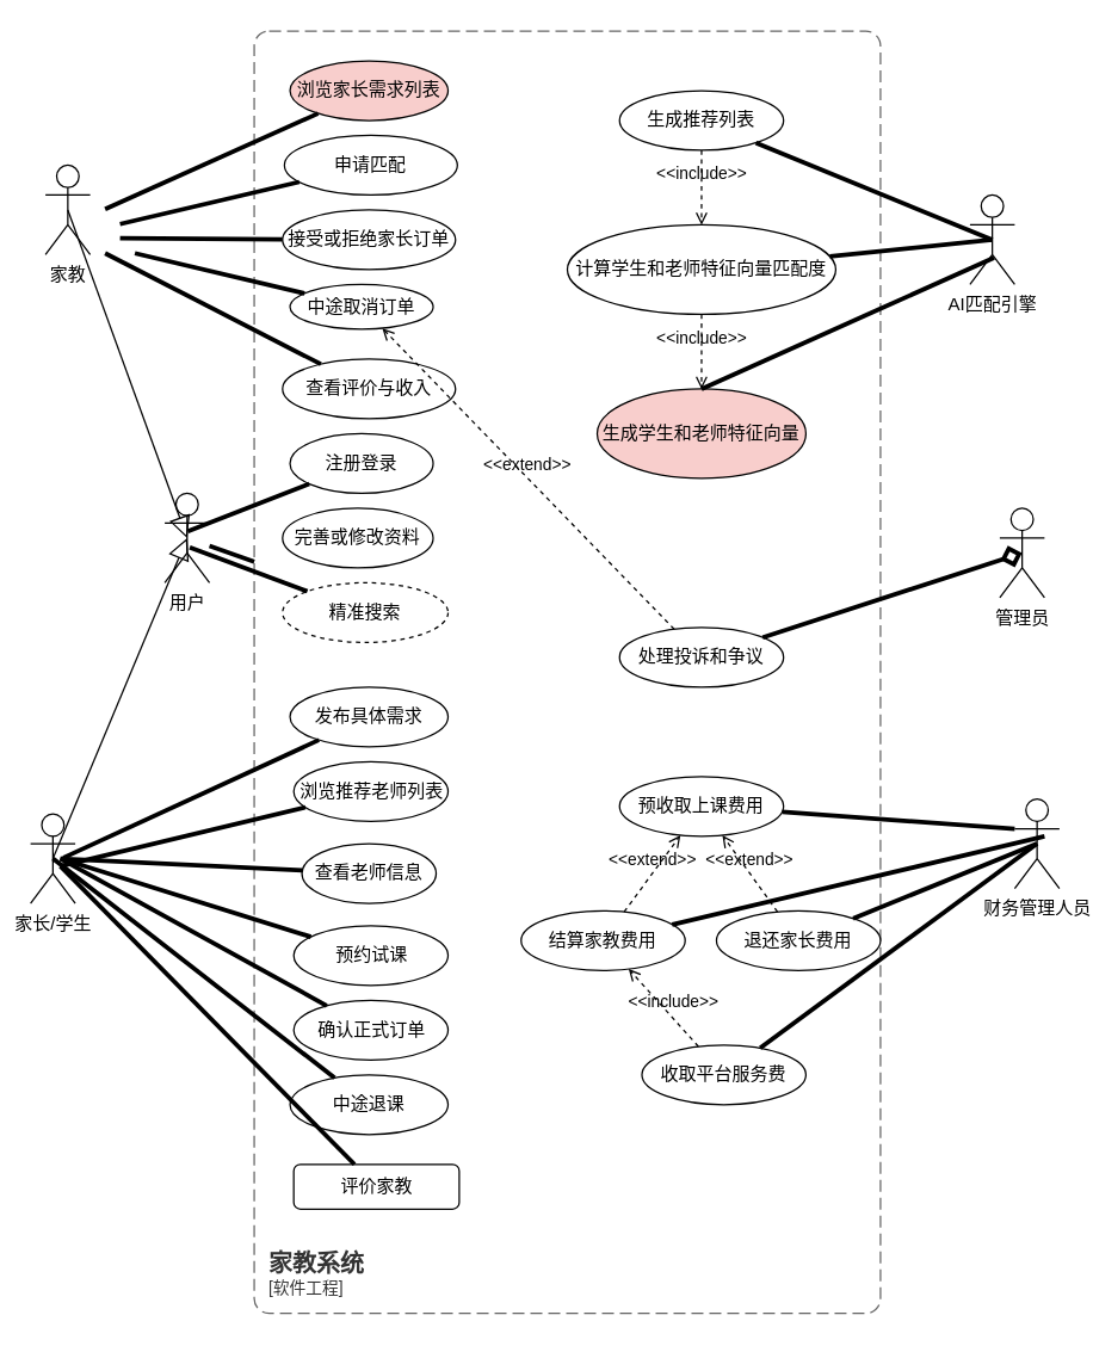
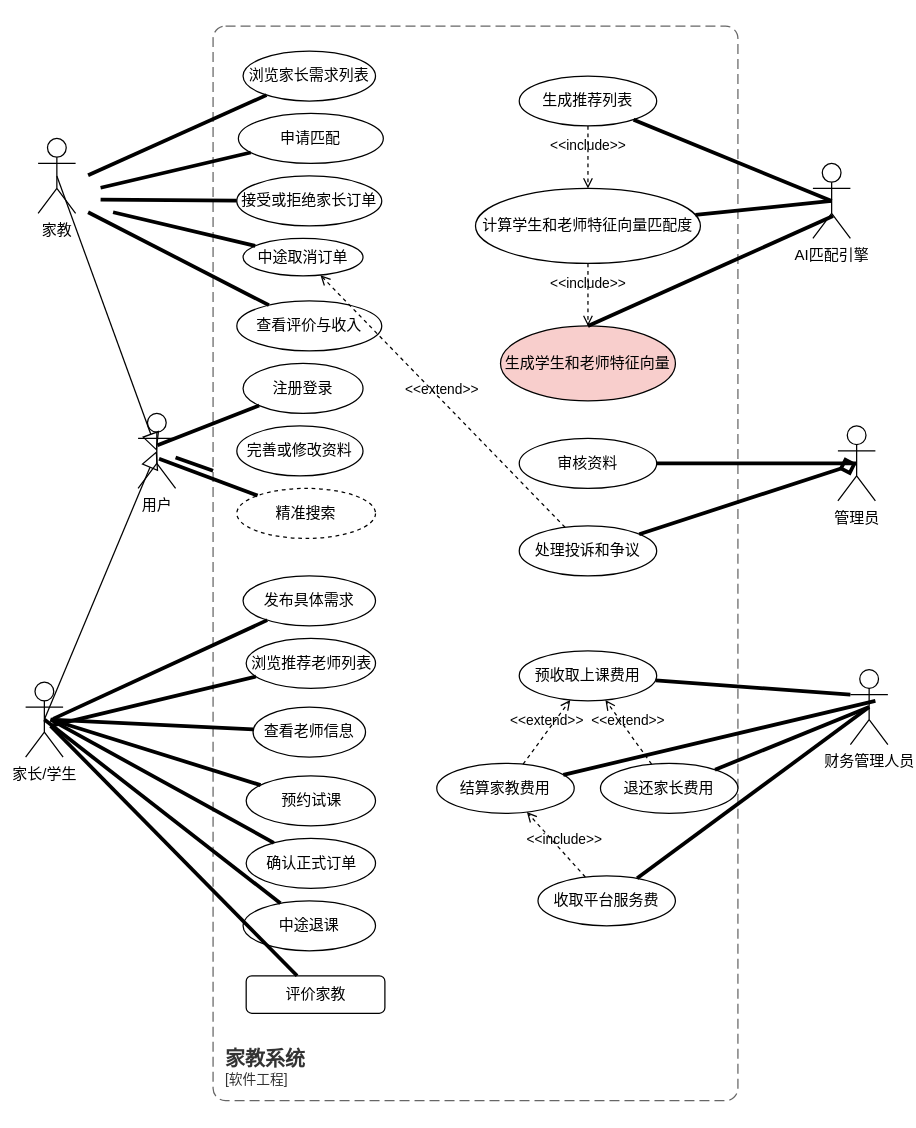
- <mxCell id="5" value="浏览家长需求列表" style="ellipse;whiteSpace=wrap;html=1;fillColor=#f8cecc;" vertex="1" parent="1"><mxGeometry x="194" y="40" width="106" height="40" as="geometry" /></mxCell>
+ <mxCell id="5" value="浏览家长需求列表" style="ellipse;whiteSpace=wrap;html=1;" vertex="1" parent="1"><mxGeometry x="194" y="40" width="106" height="40" as="geometry" /></mxCell>
+ <mxCell id="39" value="审核资料" style="ellipse;whiteSpace=wrap;html=1;" vertex="1" parent="1"><mxGeometry x="415" y="350" width="110" height="40" as="geometry" /></mxCell>
+ <mxCell id="51" value="" style="endArrow=none;startArrow=none;endFill=0;startFill=0;endSize=8;html=1;verticalAlign=bottom;labelBackgroundColor=none;strokeWidth=3;entryX=0.5;entryY=0.5;entryDx=0;entryDy=0;entryPerimeter=0;" edge="1" parent="1" source="39" target="46"><mxGeometry width="160" relative="1" as="geometry"><mxPoint x="470" y="430" as="sourcePoint" /><mxPoint x="630" y="430" as="targetPoint" /></mxGeometry></mxCell>
